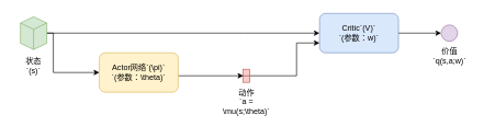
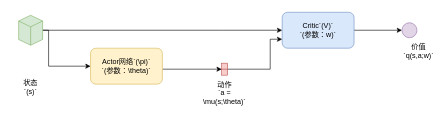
- <mxCell id="12" value="&lt;div&gt;Critic`(V)`&lt;/div&gt;&lt;div&gt;`(参数：w)`&lt;br&gt;&lt;/div&gt;" style="rounded=1;whiteSpace=wrap;html=1;fillColor=#dae8fc;strokeColor=#6c8ebf;" vertex="1" parent="1"><mxGeometry x="485" y="20" width="120" height="60" as="geometry" /></mxCell>
+ <mxCell id="12" value="&lt;div&gt;Critic`(V)`&lt;/div&gt;&lt;div&gt;`(参数：w)`&lt;br&gt;&lt;/div&gt;" style="rounded=1;whiteSpace=wrap;html=1;fillColor=#dae8fc;strokeColor=#6c8ebf;" vertex="1" parent="1"><mxGeometry x="470" y="20" width="120" height="60" as="geometry" /></mxCell>
- <mxCell id="16" value="&lt;div&gt;价值&lt;/div&gt;&lt;div&gt;`q(s,a;w)`&lt;br&gt;&lt;/div&gt;" style="text;strokeColor=none;align=center;fillColor=none;html=1;verticalAlign=middle;whiteSpace=wrap;rounded=0;" vertex="1" parent="1"><mxGeometry x="652.5" y="70" width="60" height="30" as="geometry" /></mxCell>
+ <mxCell id="16" value="&lt;div&gt;价值&lt;/div&gt;&lt;div&gt;`q(s,a;w)`&lt;br&gt;&lt;/div&gt;" style="text;strokeColor=none;align=center;fillColor=none;html=1;verticalAlign=middle;whiteSpace=wrap;rounded=0;" vertex="1" parent="1"><mxGeometry x="667.5" y="70" width="60" height="30" as="geometry" /></mxCell>
- <mxCell id="5" value="&lt;div&gt;状态&lt;/div&gt;&lt;div&gt;`(s)`&lt;br&gt;&lt;/div&gt;" style="text;strokeColor=none;align=center;fillColor=none;html=1;verticalAlign=middle;whiteSpace=wrap;rounded=0;" vertex="1" parent="1"><mxGeometry x="20" y="85" width="60" height="30" as="geometry" /></mxCell>
+ <mxCell id="5" value="&lt;div&gt;状态&lt;/div&gt;&lt;div&gt;`(s)`&lt;br&gt;&lt;/div&gt;" style="text;strokeColor=none;align=center;fillColor=none;html=1;verticalAlign=middle;whiteSpace=wrap;rounded=0;" vertex="1" parent="1"><mxGeometry x="20" y="130" width="60" height="30" as="geometry" /></mxCell>
